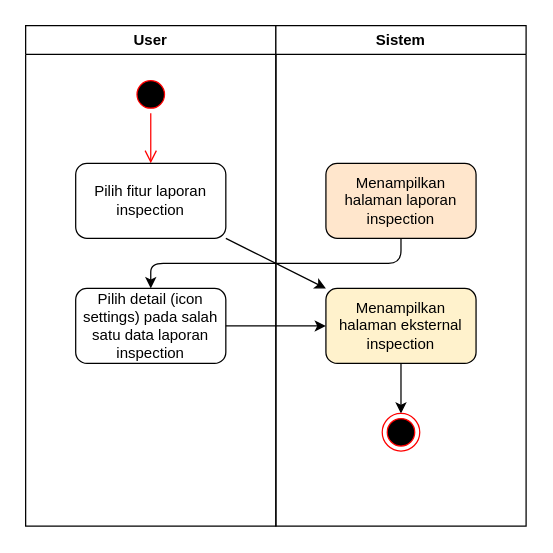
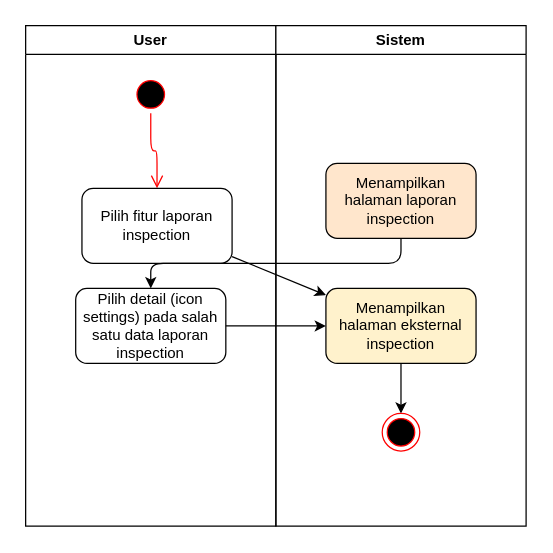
- <mxCell id="5" value="Pilih fitur laporan inspection" style="rounded=1;whiteSpace=wrap;html=1;" vertex="1" parent="2"><mxGeometry x="40" y="110" width="120" height="60" as="geometry" /></mxCell>
+ <mxCell id="5" value="Pilih fitur laporan inspection" style="rounded=1;whiteSpace=wrap;html=1;" vertex="1" parent="2"><mxGeometry x="45" y="130" width="120" height="60" as="geometry" /></mxCell>
